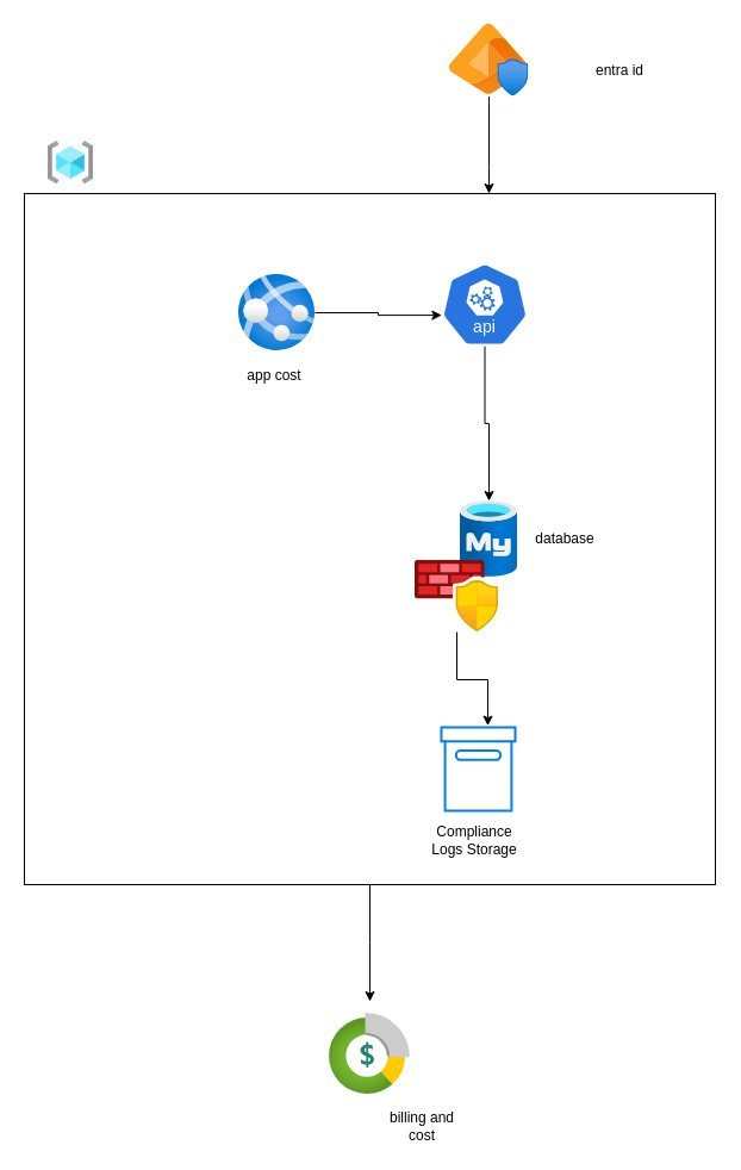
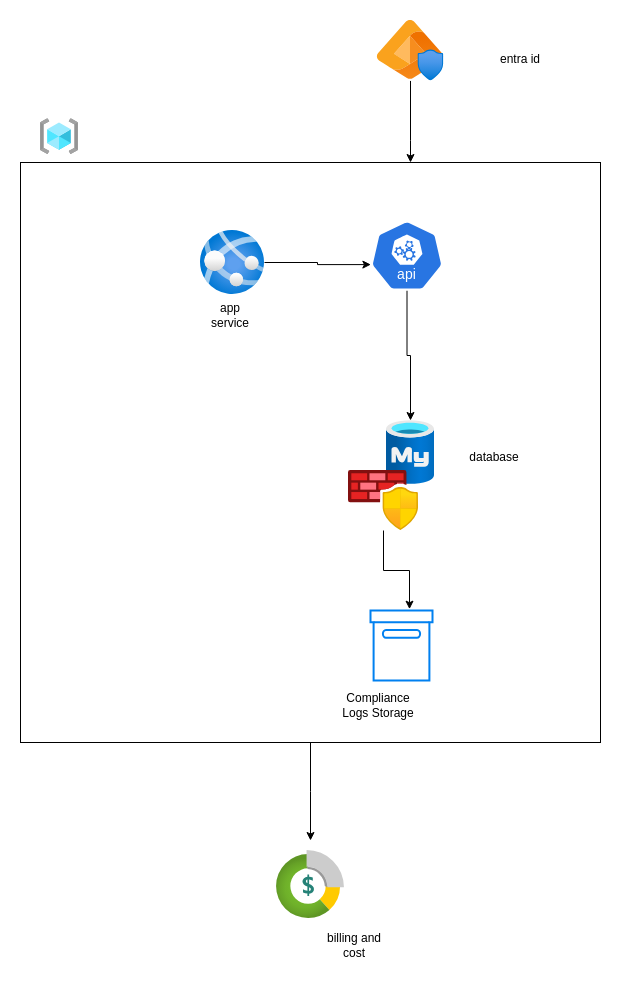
- <mxCell id="20" value="app cost" style="text;html=1;align=center;verticalAlign=middle;whiteSpace=wrap;rounded=0;" vertex="1" parent="1"><mxGeometry x="200" y="300" width="60" height="30" as="geometry" /></mxCell>
+ <mxCell id="20" value="app service" style="text;html=1;align=center;verticalAlign=middle;whiteSpace=wrap;rounded=0;" vertex="1" parent="1"><mxGeometry x="200" y="300" width="60" height="30" as="geometry" /></mxCell>
- <mxCell id="19" value="database" style="text;html=1;align=center;verticalAlign=middle;whiteSpace=wrap;rounded=0;" vertex="1" parent="1"><mxGeometry x="444" y="437" width="60" height="30" as="geometry" /></mxCell>
+ <mxCell id="19" value="database" style="text;html=1;align=center;verticalAlign=middle;whiteSpace=wrap;rounded=0;" vertex="1" parent="1"><mxGeometry x="464" y="442" width="60" height="30" as="geometry" /></mxCell>
- <mxCell id="18" value="Compliance Logs Storage" style="text;html=1;align=center;verticalAlign=middle;whiteSpace=wrap;rounded=0;" vertex="1" parent="1"><mxGeometry x="352.91" y="690" width="90" height="30" as="geometry" /></mxCell>
+ <mxCell id="18" value="Compliance Logs Storage" style="text;html=1;align=center;verticalAlign=middle;whiteSpace=wrap;rounded=0;" vertex="1" parent="1"><mxGeometry x="332.91" y="690" width="90" height="30" as="geometry" /></mxCell>
